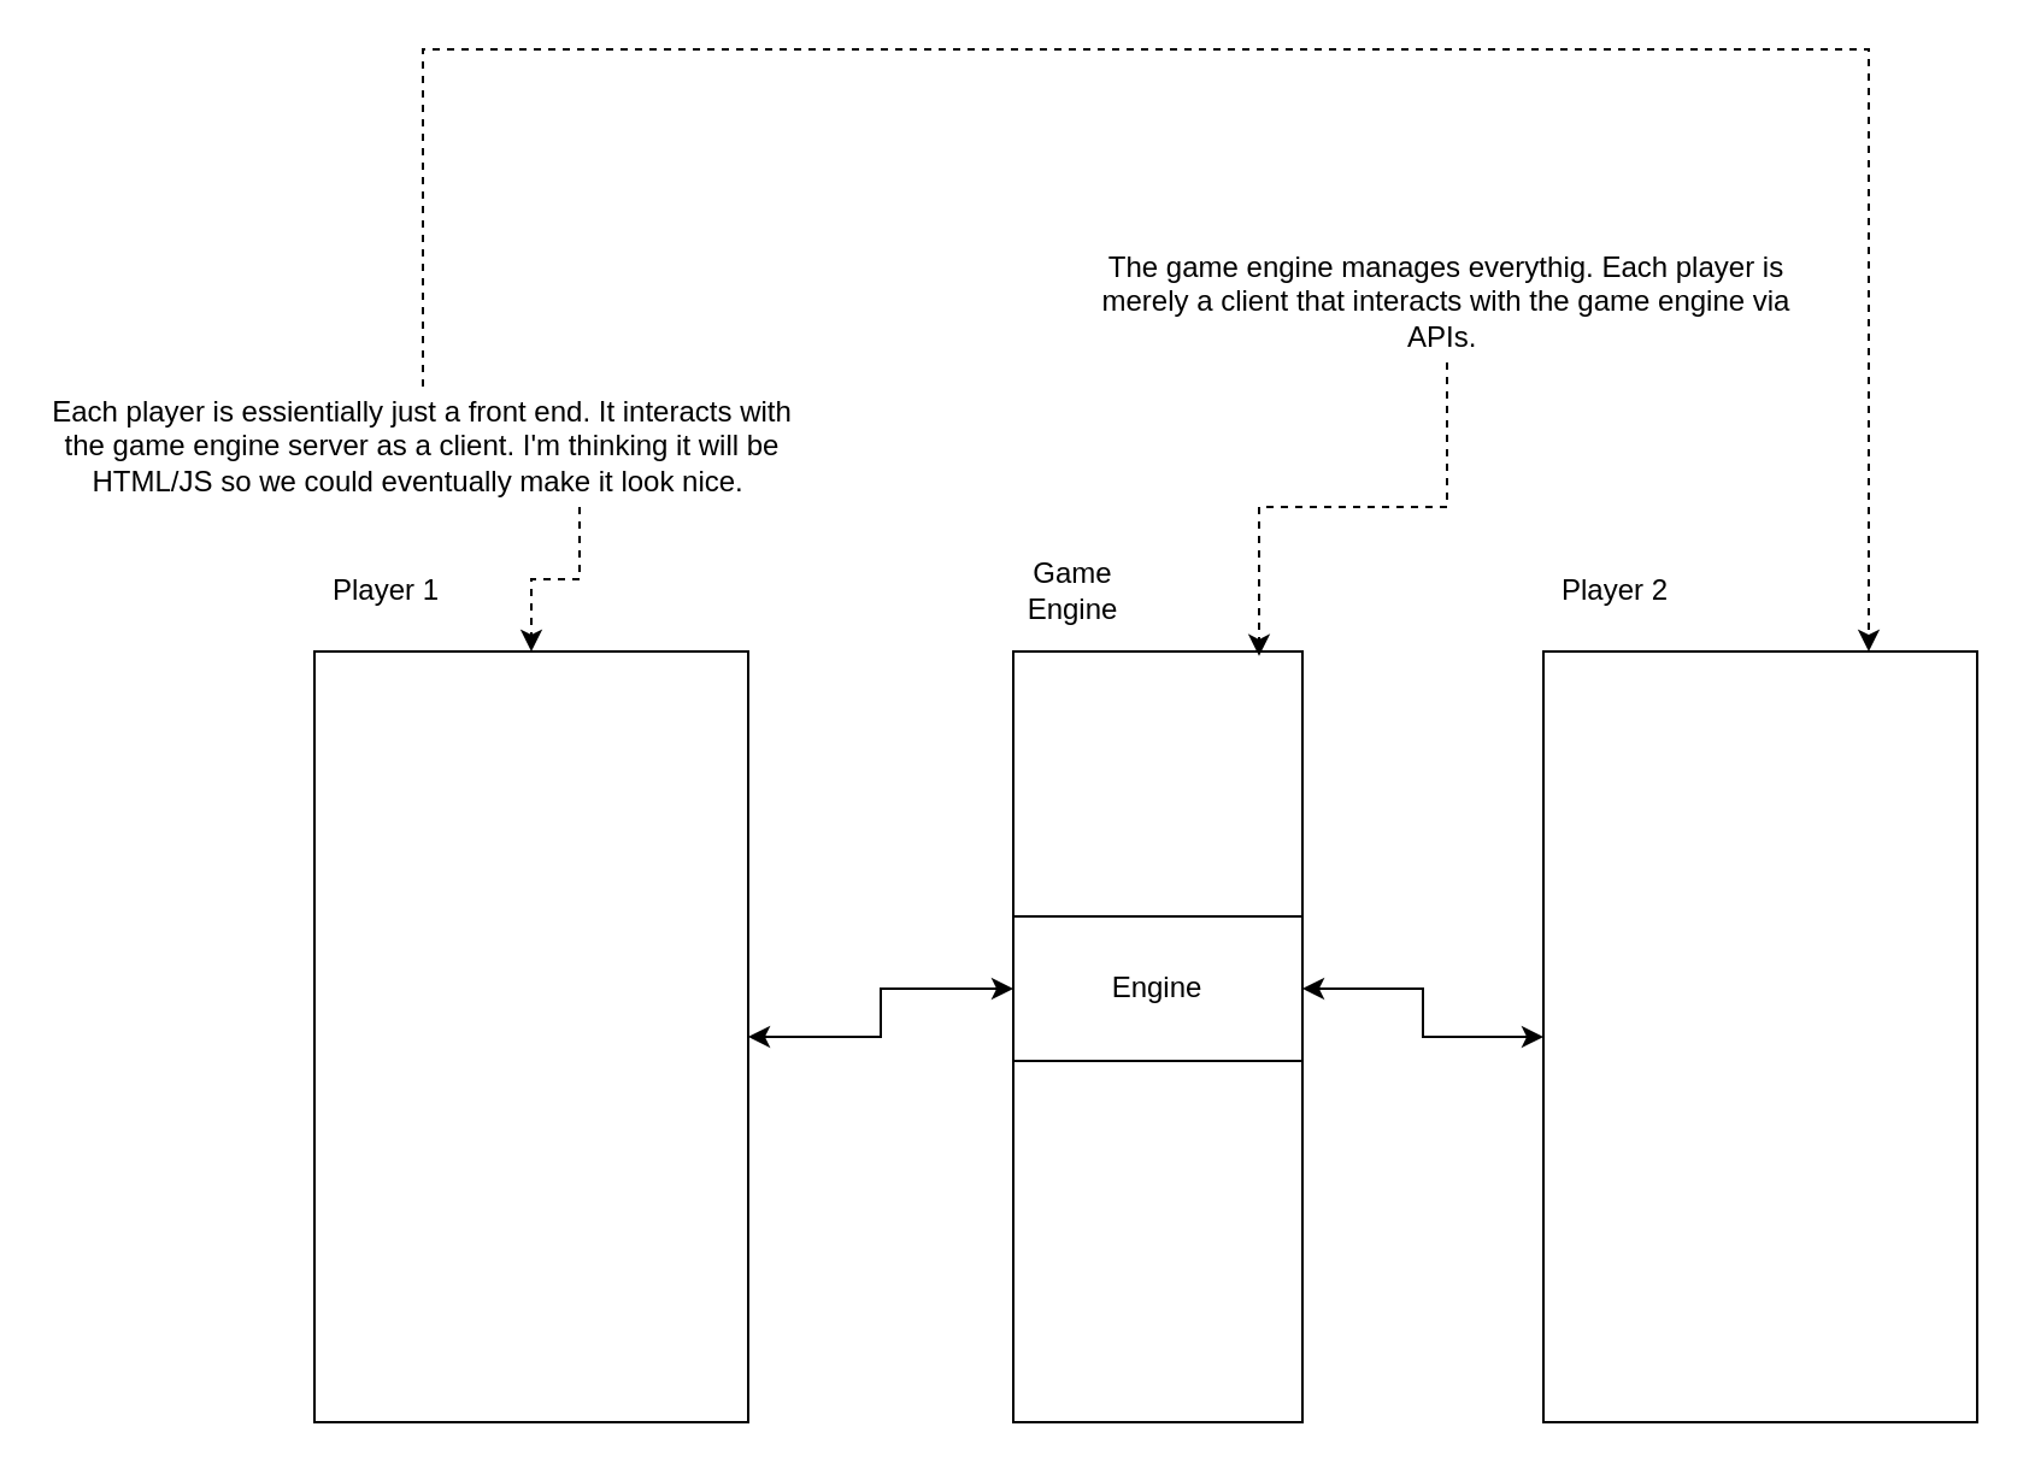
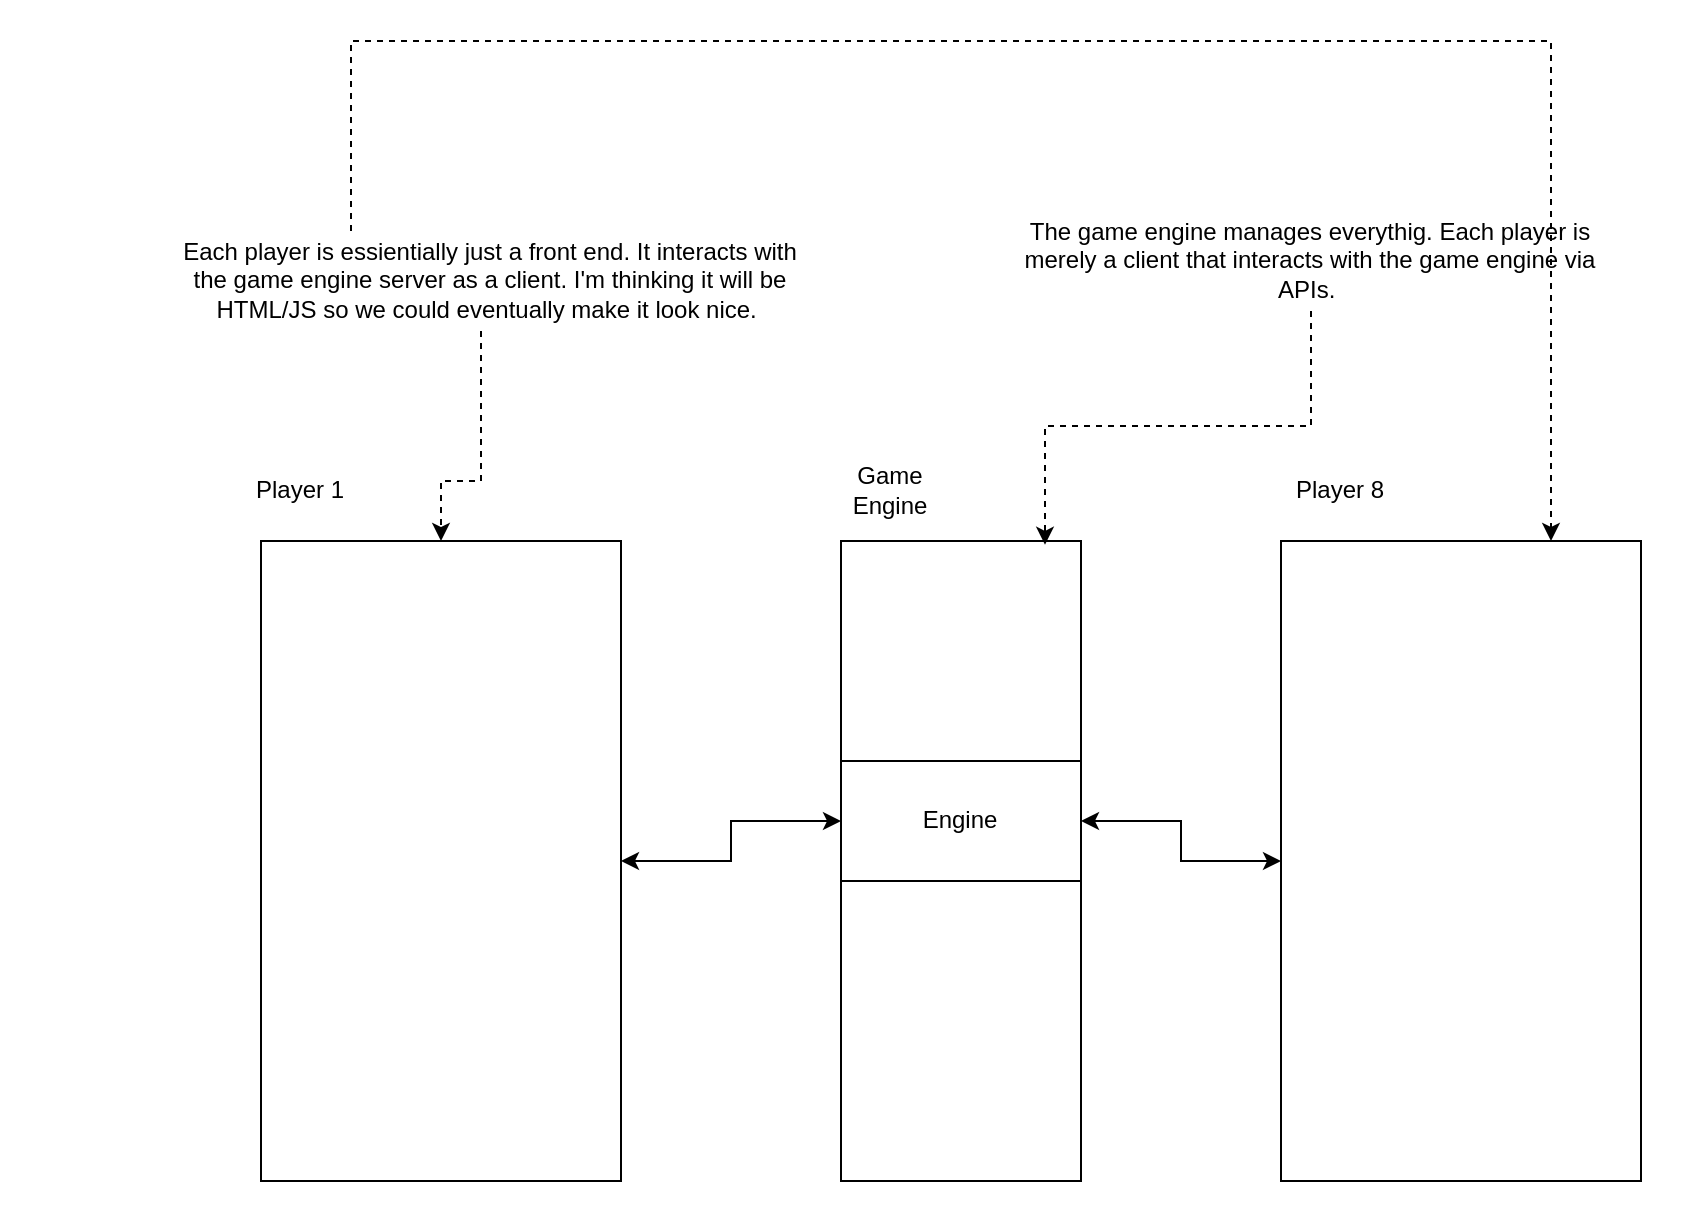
- <mxCell id="12" value="The game engine manages everythig. Each player is merely a client that interacts with the game engine via APIs.&amp;nbsp;" style="text;html=1;strokeColor=none;fillColor=none;align=center;verticalAlign=middle;whiteSpace=wrap;rounded=0;" parent="1" vertex="1"><mxGeometry x="445" y="100" width="310" height="50" as="geometry" /></mxCell>
+ <mxCell id="12" value="The game engine manages everythig. Each player is merely a client that interacts with the game engine via APIs.&amp;nbsp;" style="text;html=1;strokeColor=none;fillColor=none;align=center;verticalAlign=middle;whiteSpace=wrap;rounded=0;" parent="1" vertex="1"><mxGeometry x="500" y="105" width="310" height="50" as="geometry" /></mxCell>
- <mxCell id="15" value="Each player is essientially just a front end. It interacts with the game engine server as a client. I'm thinking it will be HTML/JS so we could eventually make it look nice.&amp;nbsp;" style="text;html=1;strokeColor=none;fillColor=none;align=center;verticalAlign=middle;whiteSpace=wrap;rounded=0;" parent="1" vertex="1"><mxGeometry y="160" width="310" height="50" as="geometry" x="20" /></mxCell>
+ <mxCell id="15" value="Each player is essientially just a front end. It interacts with the game engine server as a client. I'm thinking it will be HTML/JS so we could eventually make it look nice.&amp;nbsp;" style="text;html=1;strokeColor=none;fillColor=none;align=center;verticalAlign=middle;whiteSpace=wrap;rounded=0;" parent="1" vertex="1"><mxGeometry x="90" y="115" width="310" height="50" as="geometry" /></mxCell>
- <mxCell id="6" value="Player 1" style="text;html=1;strokeColor=none;fillColor=none;align=center;verticalAlign=middle;whiteSpace=wrap;rounded=0;" parent="1" vertex="1"><mxGeometry x="130" y="230" width="60" height="30" as="geometry" /></mxCell>
+ <mxCell id="6" value="Player 1" style="text;html=1;strokeColor=none;fillColor=none;align=center;verticalAlign=middle;whiteSpace=wrap;rounded=0;" parent="1" vertex="1"><mxGeometry x="120" y="230" width="60" height="30" as="geometry" /></mxCell>
- <mxCell id="8" value="Player 2" style="text;html=1;strokeColor=none;fillColor=none;align=center;verticalAlign=middle;whiteSpace=wrap;rounded=0;" parent="1" vertex="1"><mxGeometry x="640" y="230" width="60" height="30" as="geometry" /></mxCell>
+ <mxCell id="8" value="Player 8" style="text;html=1;strokeColor=none;fillColor=none;align=center;verticalAlign=middle;whiteSpace=wrap;rounded=0;" parent="1" vertex="1"><mxGeometry x="640" y="230" width="60" height="30" as="geometry" /></mxCell>
